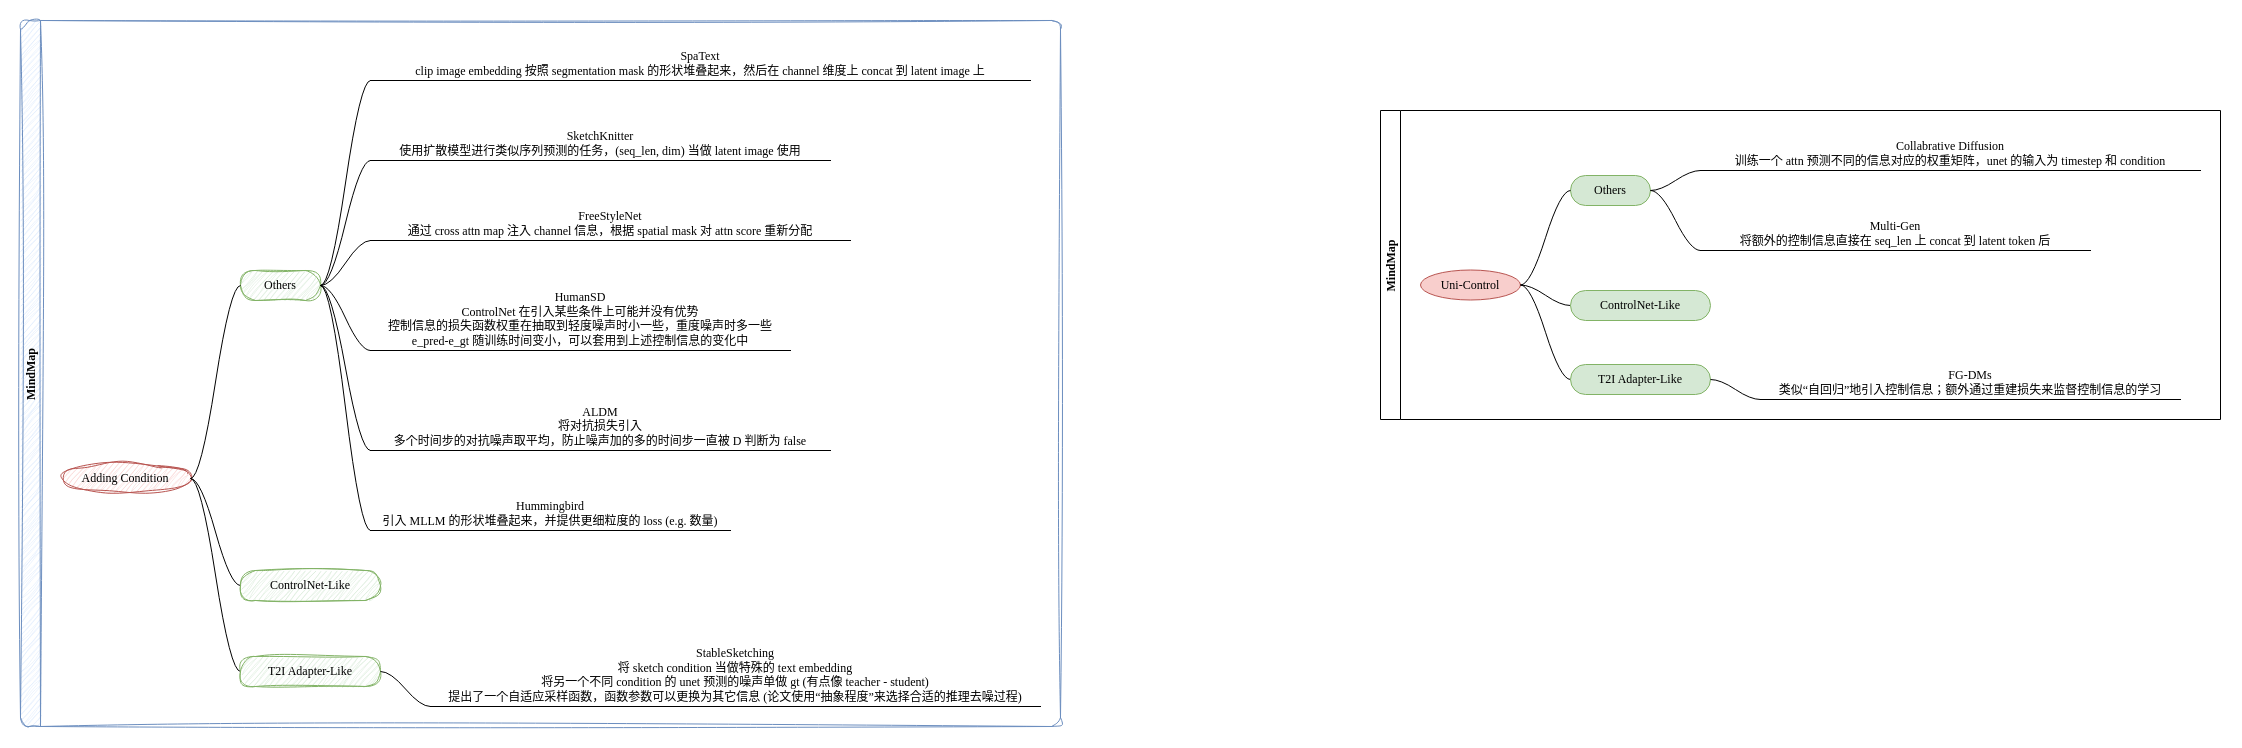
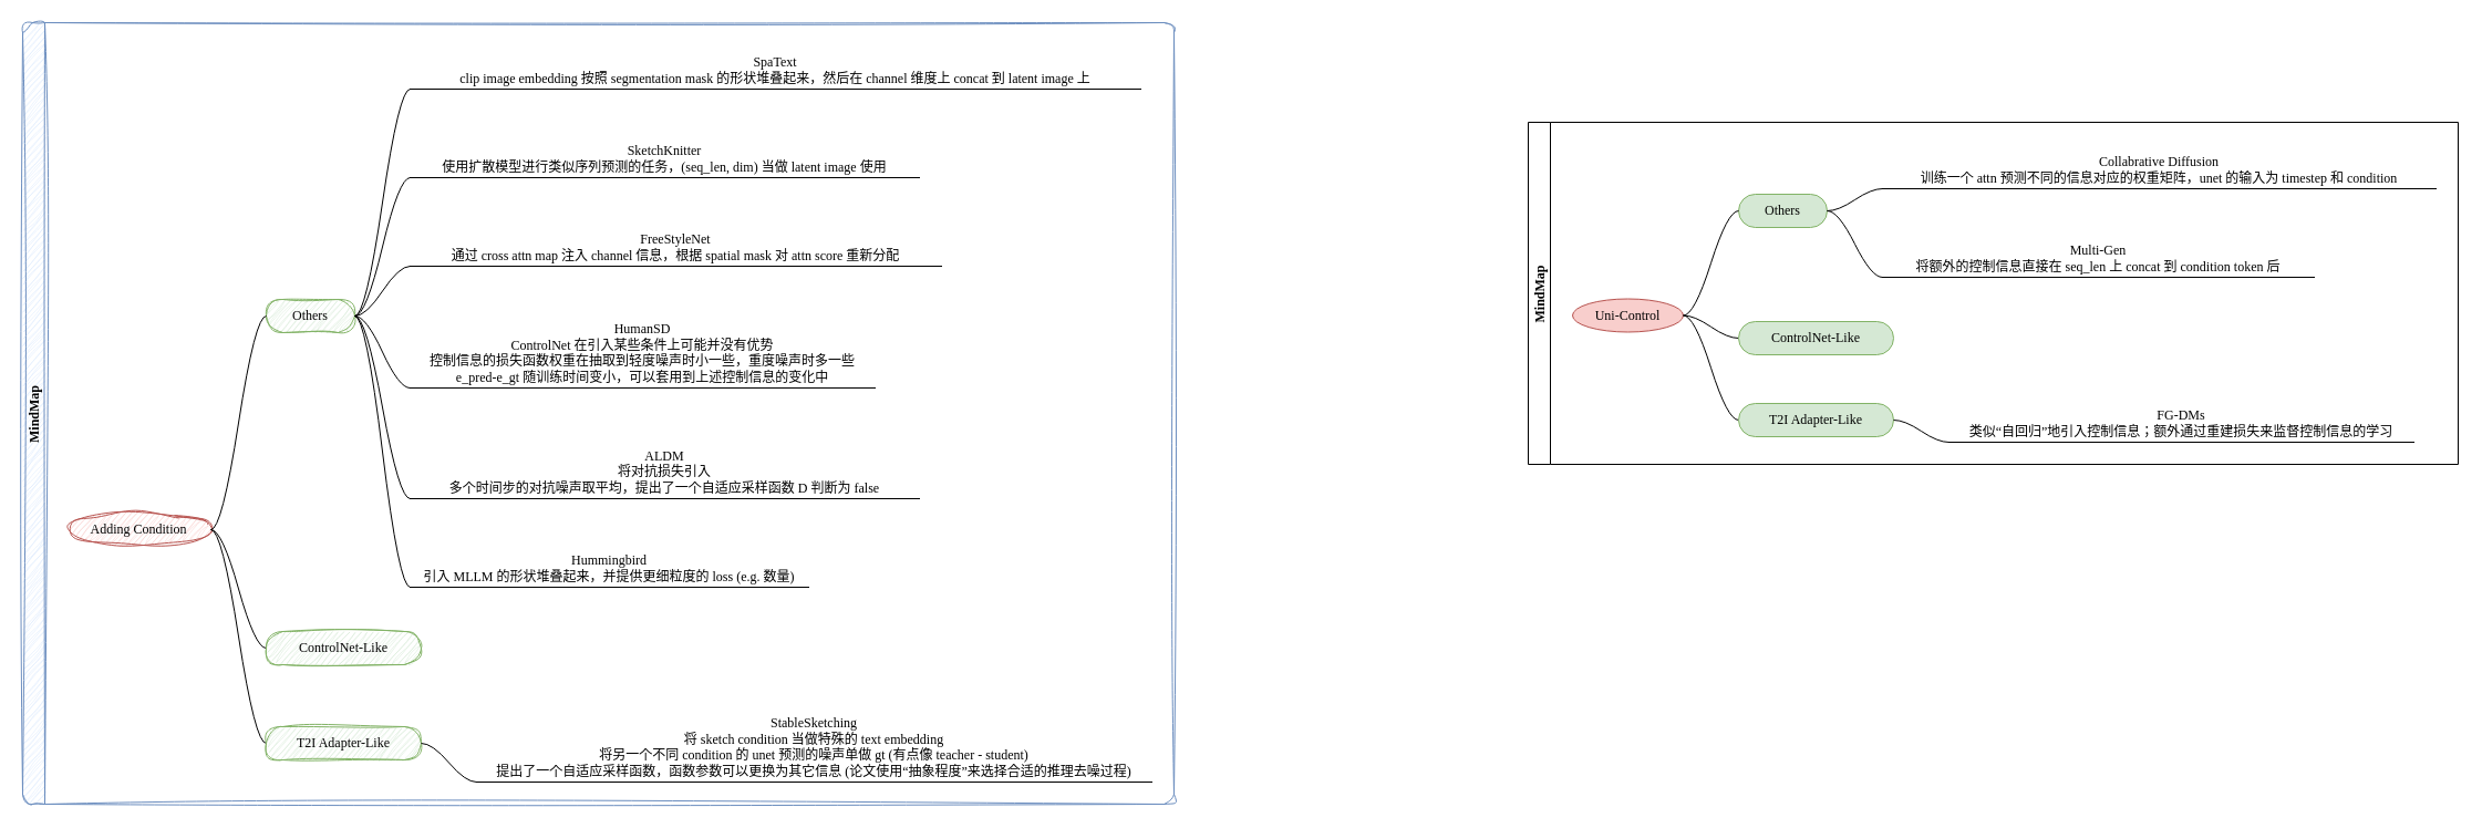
- <mxCell id="37" value="Multi-Gen&lt;div&gt;将额外的控制信息直接在 seq_len 上 concat 到 latent token 后&lt;/div&gt;" style="whiteSpace=wrap;html=1;shape=partialRectangle;top=0;left=0;bottom=1;right=0;points=[[0,1],[1,1]];fillColor=none;align=center;verticalAlign=bottom;routingCenterY=0.5;snapToPoint=1;recursiveResize=0;autosize=1;treeFolding=1;treeMoving=1;newEdgeStyle={&quot;edgeStyle&quot;:&quot;entityRelationEdgeStyle&quot;,&quot;startArrow&quot;:&quot;none&quot;,&quot;endArrow&quot;:&quot;none&quot;,&quot;segment&quot;:10,&quot;curved&quot;:1,&quot;sourcePerimeterSpacing&quot;:0,&quot;targetPerimeterSpacing&quot;:0};fontFamily=Comic Sans MS;" parent="24" vertex="1"><mxGeometry x="320" y="100" width="390" height="40" as="geometry" /></mxCell>
+ <mxCell id="37" value="Multi-Gen&lt;div&gt;将额外的控制信息直接在 seq_len 上 concat 到 condition token 后&lt;/div&gt;" style="whiteSpace=wrap;html=1;shape=partialRectangle;top=0;left=0;bottom=1;right=0;points=[[0,1],[1,1]];fillColor=none;align=center;verticalAlign=bottom;routingCenterY=0.5;snapToPoint=1;recursiveResize=0;autosize=1;treeFolding=1;treeMoving=1;newEdgeStyle={&quot;edgeStyle&quot;:&quot;entityRelationEdgeStyle&quot;,&quot;startArrow&quot;:&quot;none&quot;,&quot;endArrow&quot;:&quot;none&quot;,&quot;segment&quot;:10,&quot;curved&quot;:1,&quot;sourcePerimeterSpacing&quot;:0,&quot;targetPerimeterSpacing&quot;:0};fontFamily=Comic Sans MS;" parent="24" vertex="1"><mxGeometry x="320" y="100" width="390" height="40" as="geometry" /></mxCell>
- <mxCell id="19" value="ALDM&lt;div&gt;将对抗损失引入&lt;/div&gt;&lt;div&gt;多个时间步的对抗噪声取平均，防止噪声加的多的时间步一直被 D 判断为 false&lt;/div&gt;" style="whiteSpace=wrap;html=1;shape=partialRectangle;top=0;left=0;bottom=1;right=0;points=[[0,1],[1,1]];fillColor=none;align=center;verticalAlign=bottom;routingCenterY=0.5;snapToPoint=1;recursiveResize=0;autosize=1;treeFolding=1;treeMoving=1;newEdgeStyle={&quot;edgeStyle&quot;:&quot;entityRelationEdgeStyle&quot;,&quot;startArrow&quot;:&quot;none&quot;,&quot;endArrow&quot;:&quot;none&quot;,&quot;segment&quot;:10,&quot;curved&quot;:1,&quot;sourcePerimeterSpacing&quot;:0,&quot;targetPerimeterSpacing&quot;:0};fontFamily=Comic Sans MS;" parent="2" vertex="1"><mxGeometry x="350" y="370" width="460" height="60" as="geometry" /></mxCell>
+ <mxCell id="19" value="ALDM&lt;div&gt;将对抗损失引入&lt;/div&gt;&lt;div&gt;多个时间步的对抗噪声取平均，提出了一个自适应采样函数 D 判断为 false&lt;/div&gt;" style="whiteSpace=wrap;html=1;shape=partialRectangle;top=0;left=0;bottom=1;right=0;points=[[0,1],[1,1]];fillColor=none;align=center;verticalAlign=bottom;routingCenterY=0.5;snapToPoint=1;recursiveResize=0;autosize=1;treeFolding=1;treeMoving=1;newEdgeStyle={&quot;edgeStyle&quot;:&quot;entityRelationEdgeStyle&quot;,&quot;startArrow&quot;:&quot;none&quot;,&quot;endArrow&quot;:&quot;none&quot;,&quot;segment&quot;:10,&quot;curved&quot;:1,&quot;sourcePerimeterSpacing&quot;:0,&quot;targetPerimeterSpacing&quot;:0};fontFamily=Comic Sans MS;" parent="2" vertex="1"><mxGeometry x="350" y="370" width="460" height="60" as="geometry" /></mxCell>
